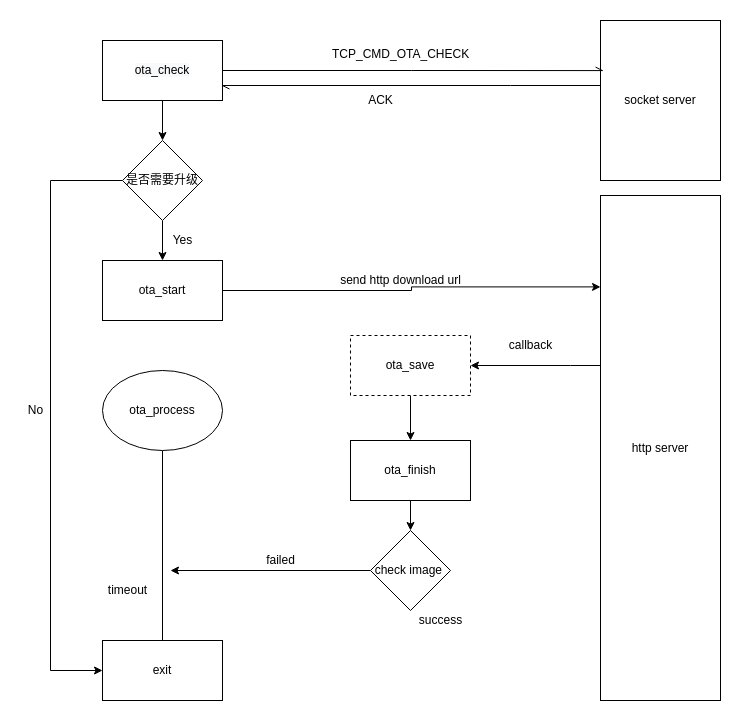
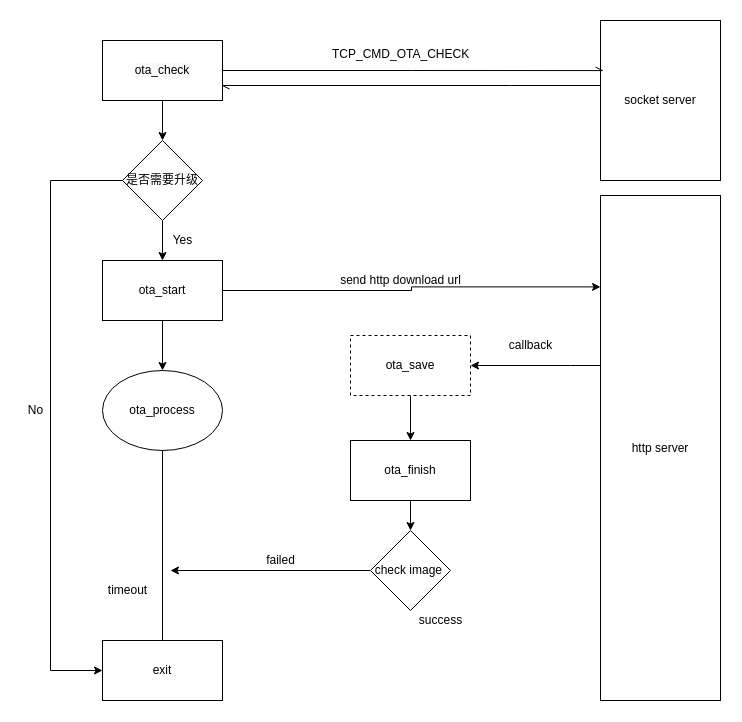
- <mxCell id="20" value="ACK" style="text;html=1;align=center;verticalAlign=middle;resizable=0;points=[];autosize=1;" vertex="1" parent="1"><mxGeometry x="360" y="90" width="40" height="20" as="geometry" /></mxCell>
+ <mxCell id="12" style="edgeStyle=orthogonalEdgeStyle;rounded=0;orthogonalLoop=1;jettySize=auto;html=1;entryX=0.5;entryY=0;entryDx=0;entryDy=0;endArrow=classic;endFill=1;" edge="1" parent="1" source="14" target="6"><mxGeometry relative="1" as="geometry" /></mxCell>
